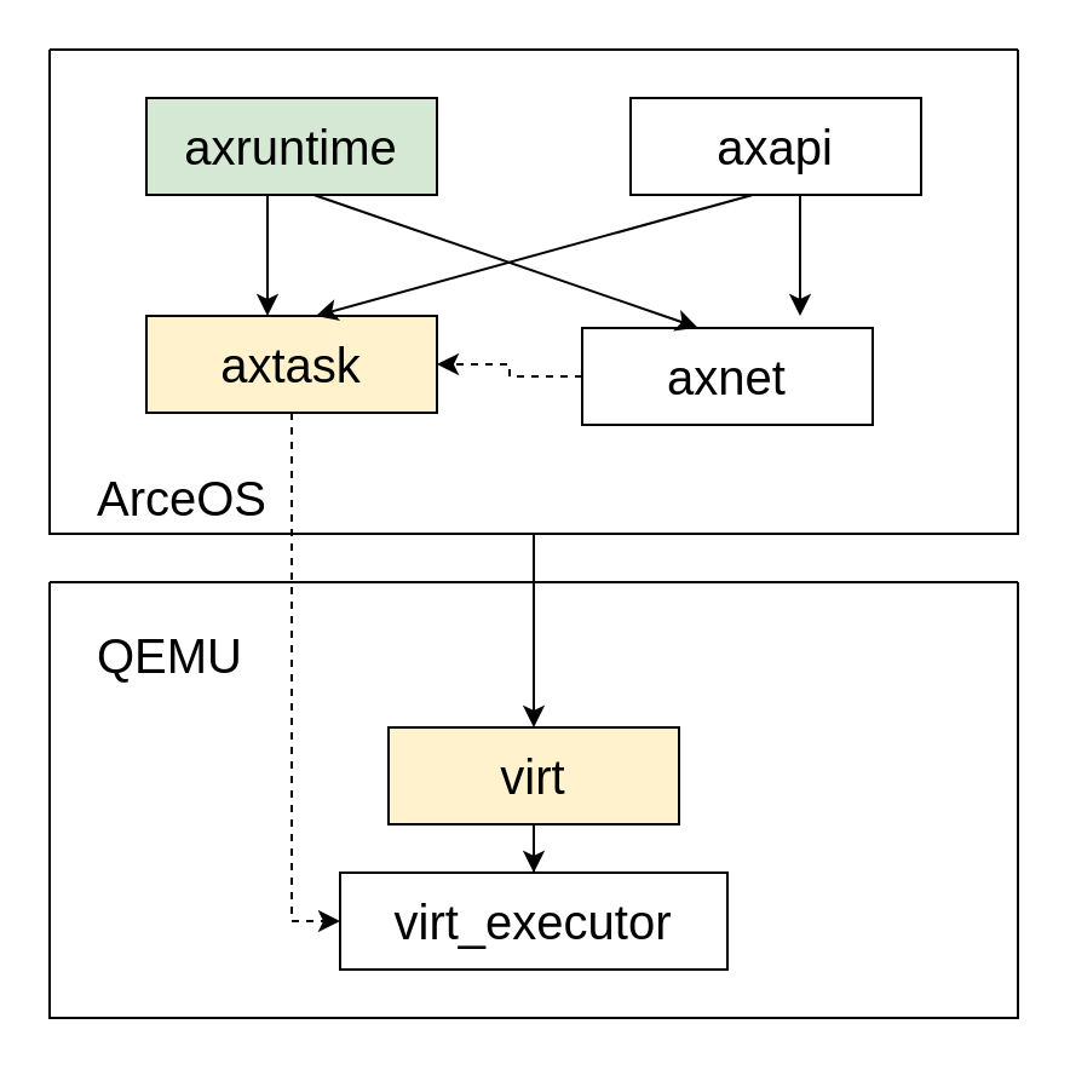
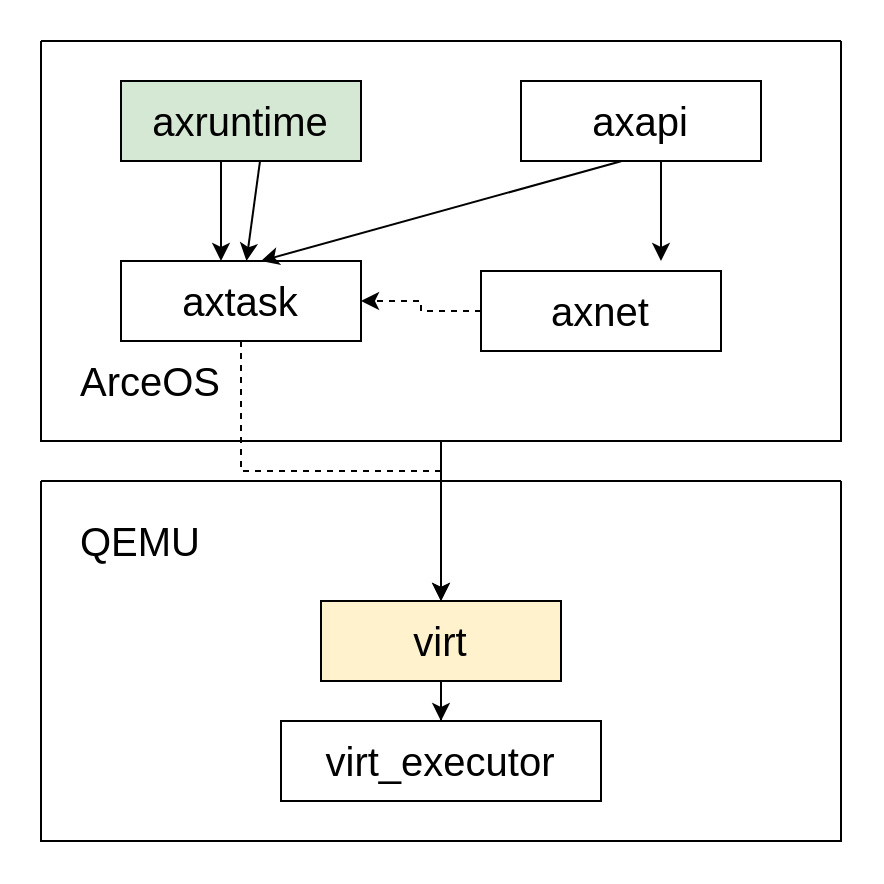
- <mxCell id="13" style="rounded=0;orthogonalLoop=1;jettySize=auto;html=1;exitX=0.579;exitY=1.004;exitDx=0;exitDy=0;entryX=0.398;entryY=-0.004;entryDx=0;entryDy=0;exitPerimeter=0;entryPerimeter=0;" edge="1" parent="8" source="14" target="11"><mxGeometry relative="1" as="geometry" /></mxCell>
+ <mxCell id="13" style="rounded=0;orthogonalLoop=1;jettySize=auto;html=1;exitX=0.579;exitY=1.004;exitDx=0;exitDy=0;exitPerimeter=0;" edge="1" parent="8" source="14" target="9"><mxGeometry relative="1" as="geometry" /></mxCell>
- <mxCell id="9" value="&lt;font style=&quot;font-size: 20px;&quot;&gt;axtask&lt;/font&gt;" style="rounded=0;whiteSpace=wrap;html=1;fillColor=#fff2cc;" vertex="1" parent="8"><mxGeometry x="40" y="110" width="120" height="40" as="geometry" /></mxCell>
+ <mxCell id="9" value="&lt;font style=&quot;font-size: 20px;&quot;&gt;axtask&lt;/font&gt;" style="rounded=0;whiteSpace=wrap;html=1;" vertex="1" parent="8"><mxGeometry x="40" y="110" width="120" height="40" as="geometry" /></mxCell>
- <mxCell id="18" value="&lt;font style=&quot;font-size: 20px;&quot;&gt;ArceOS&lt;/font&gt;" style="text;html=1;align=center;verticalAlign=middle;whiteSpace=wrap;rounded=0;" vertex="1" parent="8"><mxGeometry x="20" y="175" width="70" height="20" as="geometry" /></mxCell>
+ <mxCell id="18" value="&lt;font style=&quot;font-size: 20px;&quot;&gt;ArceOS&lt;/font&gt;" style="text;html=1;align=center;verticalAlign=middle;whiteSpace=wrap;rounded=0;" vertex="1" parent="8"><mxGeometry x="20" y="160" width="70" height="20" as="geometry" /></mxCell>
- <mxCell id="19" style="edgeStyle=orthogonalEdgeStyle;rounded=0;orthogonalLoop=1;jettySize=auto;html=1;exitX=0.5;exitY=1;exitDx=0;exitDy=0;entryX=0;entryY=0.5;entryDx=0;entryDy=0;dashed=1;" edge="1" parent="1" source="9" target="5"><mxGeometry relative="1" as="geometry" /></mxCell>
+ <mxCell id="19" style="edgeStyle=orthogonalEdgeStyle;rounded=0;orthogonalLoop=1;jettySize=auto;html=1;exitX=0.5;exitY=1;exitDx=0;exitDy=0;dashed=1;" edge="1" parent="1" source="9" target="4"><mxGeometry relative="1" as="geometry" /></mxCell>
